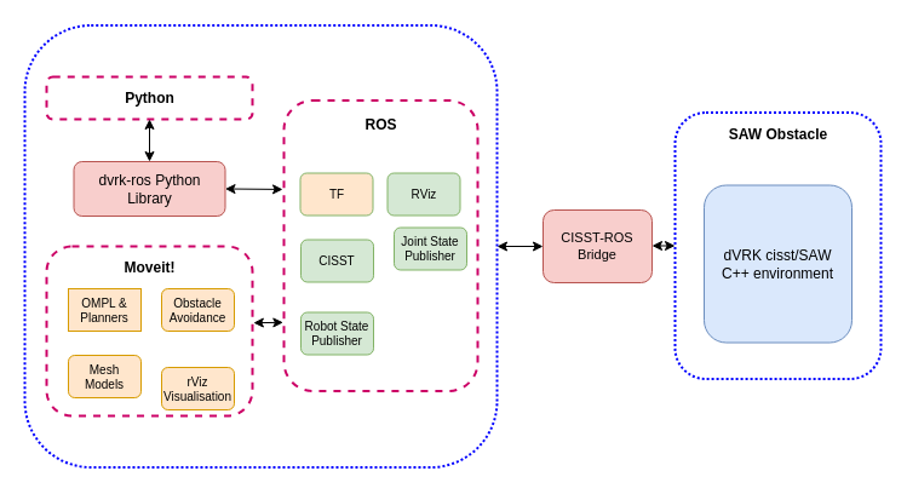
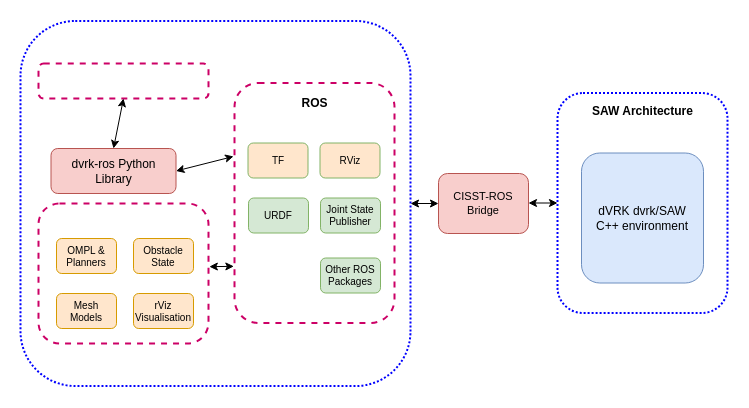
- <mxCell id="12" value="Python" style="text;html=1;strokeColor=none;fillColor=none;align=center;verticalAlign=middle;whiteSpace=wrap;rounded=0;dashed=1;fontStyle=1" vertex="1" parent="1"><mxGeometry x="60.5" y="71" width="125" height="20" as="geometry" /></mxCell>
- <mxCell id="4" value="SAW Obstacle" style="text;html=1;strokeColor=none;fillColor=none;align=center;verticalAlign=middle;whiteSpace=wrap;rounded=0;dashed=1;fontStyle=1" vertex="1" parent="1"><mxGeometry x="579.5" y="100.5" width="125" height="20" as="geometry" /></mxCell>
+ <mxCell id="4" value="SAW Architecture" style="text;html=1;strokeColor=none;fillColor=none;align=center;verticalAlign=middle;whiteSpace=wrap;rounded=0;dashed=1;fontStyle=1" vertex="1" parent="1"><mxGeometry x="579.5" y="100.5" width="125" height="20" as="geometry" /></mxCell>
- <mxCell id="19" value="dvrk-ros Python Library" style="rounded=1;whiteSpace=wrap;html=1;strokeColor=#b85450;strokeWidth=1;fillColor=#f8cecc;fontSize=12;align=center;" vertex="1" parent="1"><mxGeometry x="60.5" y="133" width="125" height="45" as="geometry" /></mxCell>
+ <mxCell id="19" value="dvrk-ros Python Library" style="rounded=1;whiteSpace=wrap;html=1;strokeColor=#b85450;strokeWidth=1;fillColor=#f8cecc;fontSize=12;align=center;" vertex="1" parent="1"><mxGeometry x="50.5" y="148" width="125" height="45" as="geometry" /></mxCell>
- <mxCell id="21" value="RViz" style="rounded=1;whiteSpace=wrap;html=1;strokeColor=#82b366;strokeWidth=1;fillColor=#d5e8d4;fontSize=10;align=center;" vertex="1" parent="1"><mxGeometry x="319.5" y="142.5" width="60" height="35" as="geometry" /></mxCell>
+ <mxCell id="21" value="RViz" style="rounded=1;whiteSpace=wrap;html=1;strokeColor=#82b366;strokeWidth=1;fillColor=#ffe6cc;fontSize=10;align=center;" vertex="1" parent="1"><mxGeometry x="319.5" y="142.5" width="60" height="35" as="geometry" /></mxCell>
- <mxCell id="8" value="CISST-ROS &lt;br style=&quot;font-size: 11px;&quot;&gt;Bridge" style="rounded=1;whiteSpace=wrap;html=1;strokeColor=#b85450;strokeWidth=1;fillColor=#f8cecc;fontSize=11;" vertex="1" parent="1"><mxGeometry x="448" y="173" width="90" height="60" as="geometry" /></mxCell>
+ <mxCell id="8" value="CISST-ROS &lt;br style=&quot;font-size: 11px;&quot;&gt;Bridge" style="rounded=1;whiteSpace=wrap;html=1;strokeColor=#b85450;strokeWidth=1;fillColor=#f8cecc;fontSize=11;" vertex="1" parent="1"><mxGeometry x="438" y="173" width="90" height="60" as="geometry" /></mxCell>
- <mxCell id="23" value="Joint State Publisher" style="rounded=1;whiteSpace=wrap;html=1;strokeColor=#82b366;strokeWidth=1;fillColor=#d5e8d4;fontSize=10;align=center;" vertex="1" parent="1"><mxGeometry x="325" y="187.5" width="60" height="35" as="geometry" /></mxCell>
+ <mxCell id="23" value="Joint State Publisher" style="rounded=1;whiteSpace=wrap;html=1;strokeColor=#82b366;strokeWidth=1;fillColor=#d5e8d4;fontSize=10;align=center;" vertex="1" parent="1"><mxGeometry x="320" y="197.5" width="60" height="35" as="geometry" /></mxCell>
- <mxCell id="22" value="CISST" style="rounded=1;whiteSpace=wrap;html=1;strokeColor=#82b366;strokeWidth=1;fillColor=#d5e8d4;fontSize=10;align=center;" vertex="1" parent="1"><mxGeometry x="248" y="197.5" width="60" height="35" as="geometry" /></mxCell>
+ <mxCell id="22" value="URDF" style="rounded=1;whiteSpace=wrap;html=1;strokeColor=#82b366;strokeWidth=1;fillColor=#d5e8d4;fontSize=10;align=center;" vertex="1" parent="1"><mxGeometry x="248" y="197.5" width="60" height="35" as="geometry" /></mxCell>
- <mxCell id="7" value="dVRK cisst/SAW &lt;br&gt;C++ environment" style="rounded=1;whiteSpace=wrap;html=1;strokeColor=#6c8ebf;strokeWidth=1;fillColor=#dae8fc;" vertex="1" parent="1"><mxGeometry x="581" y="152.5" width="122" height="130" as="geometry" /></mxCell>
+ <mxCell id="7" value="dVRK dvrk/SAW &lt;br&gt;C++ environment" style="rounded=1;whiteSpace=wrap;html=1;strokeColor=#6c8ebf;strokeWidth=1;fillColor=#dae8fc;" vertex="1" parent="1"><mxGeometry x="581" y="152.5" width="122" height="130" as="geometry" /></mxCell>
- <mxCell id="14" value="Moveit!" style="text;html=1;strokeColor=none;fillColor=none;align=center;verticalAlign=middle;whiteSpace=wrap;rounded=0;dashed=1;fontStyle=1" vertex="1" parent="1"><mxGeometry x="60.5" y="210.5" width="125" height="20" as="geometry" /></mxCell>
- <mxCell id="15" value="OMPL &amp;amp; &lt;br&gt;Planners" style="whiteSpace=wrap;html=1;strokeColor=#d79b00;strokeWidth=1;fillColor=#ffe6cc;fontSize=10;align=center;rounded=0;" vertex="1" parent="1"><mxGeometry x="56" y="238" width="60" height="35" as="geometry" /></mxCell>
+ <mxCell id="15" value="OMPL &amp;amp; &lt;br&gt;Planners" style="rounded=1;whiteSpace=wrap;html=1;strokeColor=#d79b00;strokeWidth=1;fillColor=#ffe6cc;fontSize=10;align=center;" vertex="1" parent="1"><mxGeometry x="56" y="238" width="60" height="35" as="geometry" /></mxCell>
- <mxCell id="16" value="Obstacle Avoidance" style="rounded=1;whiteSpace=wrap;html=1;strokeColor=#d79b00;strokeWidth=1;fillColor=#ffe6cc;fontSize=10;align=center;" vertex="1" parent="1"><mxGeometry x="133" y="238" width="60" height="35" as="geometry" /></mxCell>
+ <mxCell id="16" value="Obstacle State" style="rounded=1;whiteSpace=wrap;html=1;strokeColor=#d79b00;strokeWidth=1;fillColor=#ffe6cc;fontSize=10;align=center;" vertex="1" parent="1"><mxGeometry x="133" y="238" width="60" height="35" as="geometry" /></mxCell>
- <mxCell id="24" value="Robot State Publisher" style="rounded=1;whiteSpace=wrap;html=1;strokeColor=#82b366;strokeWidth=1;fillColor=#d5e8d4;fontSize=10;align=center;" vertex="1" parent="1"><mxGeometry x="248" y="257.5" width="60" height="35" as="geometry" /></mxCell>
+ <mxCell id="25" value="Other ROS Packages" style="rounded=1;whiteSpace=wrap;html=1;strokeColor=#82b366;strokeWidth=1;fillColor=#d5e8d4;fontSize=10;align=center;" vertex="1" parent="1"><mxGeometry x="320" y="257.5" width="60" height="35" as="geometry" /></mxCell>
- <mxCell id="18" value="rViz Visualisation" style="rounded=1;whiteSpace=wrap;html=1;strokeColor=#d79b00;strokeWidth=1;fillColor=#ffe6cc;fontSize=10;align=center;" vertex="1" parent="1"><mxGeometry x="133" y="303" width="60" height="35" as="geometry" /></mxCell>
+ <mxCell id="18" value="rViz Visualisation" style="rounded=1;whiteSpace=wrap;html=1;strokeColor=#d79b00;strokeWidth=1;fillColor=#ffe6cc;fontSize=10;align=center;" vertex="1" parent="1"><mxGeometry x="133" y="293" width="60" height="35" as="geometry" /></mxCell>
